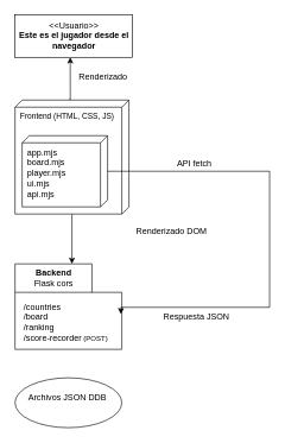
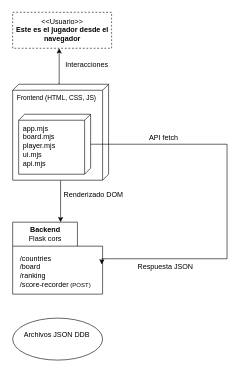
- <mxCell id="6" value="&amp;lt;&amp;lt;Usuario&amp;gt;&amp;gt;&lt;br&gt;&lt;b&gt;Este es el jugador desde el navegador&lt;/b&gt;" style="html=1;align=center;verticalAlign=middle;dashed=0;whiteSpace=wrap;" vertex="1" parent="1"><mxGeometry x="20.5" y="20" width="165" height="60" as="geometry" /></mxCell>
+ <mxCell id="6" value="&amp;lt;&amp;lt;Usuario&amp;gt;&amp;gt;&lt;br&gt;&lt;b&gt;Este es el jugador desde el navegador&lt;/b&gt;" style="html=1;align=center;verticalAlign=middle;dashed=1;whiteSpace=wrap;" vertex="1" parent="1"><mxGeometry x="20.5" y="20" width="165" height="60" as="geometry" /></mxCell>
- <mxCell id="10" value="Renderizado" style="text;html=1;align=center;verticalAlign=middle;resizable=0;points=[];autosize=1;strokeColor=none;fillColor=none;" vertex="1" parent="1"><mxGeometry x="99" y="93" width="90" height="30" as="geometry" /></mxCell>
+ <mxCell id="10" value="Interacciones" style="text;html=1;align=center;verticalAlign=middle;resizable=0;points=[];autosize=1;strokeColor=none;fillColor=none;" vertex="1" parent="1"><mxGeometry x="99" y="93" width="90" height="30" as="geometry" /></mxCell>
- <mxCell id="11" value="Renderizado DOM" style="text;html=1;align=center;verticalAlign=middle;resizable=0;points=[];autosize=1;strokeColor=none;fillColor=none;" vertex="1" parent="1"><mxGeometry x="180" y="310" width="120" height="30" as="geometry" /></mxCell>
+ <mxCell id="11" value="Renderizado DOM" style="text;html=1;align=center;verticalAlign=middle;resizable=0;points=[];autosize=1;strokeColor=none;fillColor=none;" vertex="1" parent="1"><mxGeometry x="95" y="310" width="120" height="30" as="geometry" /></mxCell>
